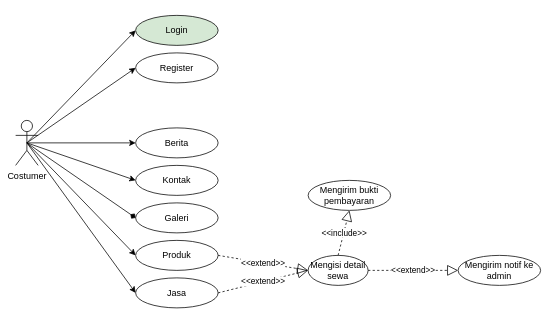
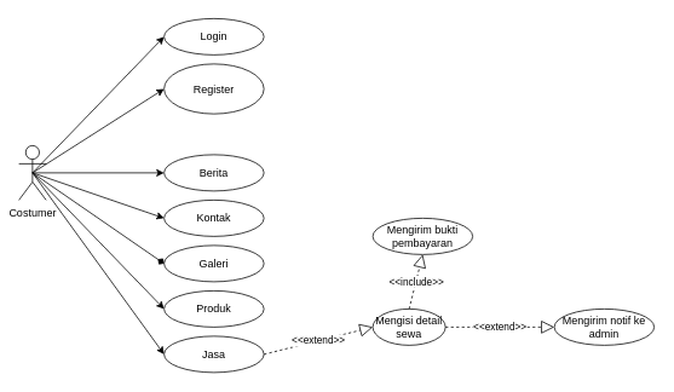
- <mxCell id="3" value="Login" style="ellipse;whiteSpace=wrap;html=1;fillColor=#d5e8d4;" parent="1" vertex="1"><mxGeometry x="180" y="20" width="110" height="40" as="geometry" /></mxCell>
+ <mxCell id="3" value="Login" style="ellipse;whiteSpace=wrap;html=1;" parent="1" vertex="1"><mxGeometry x="180" y="20" width="110" height="40" as="geometry" /></mxCell>
- <mxCell id="5" value="Register" style="ellipse;whiteSpace=wrap;html=1;" parent="1" vertex="1"><mxGeometry x="180" y="70" width="110" height="40" as="geometry" /></mxCell>
+ <mxCell id="5" value="Register" style="ellipse;whiteSpace=wrap;html=1;" parent="1" vertex="1"><mxGeometry x="180" y="70" width="110" height="55" as="geometry" /></mxCell>
- <mxCell id="20" value="&amp;lt;&amp;lt;extend&amp;gt;&amp;gt;" style="endArrow=block;dashed=1;endFill=0;endSize=12;html=1;exitX=1;exitY=0.5;exitDx=0;exitDy=0;entryX=0;entryY=0.5;entryDx=0;entryDy=0;" parent="1" source="9" target="7" edge="1"><mxGeometry width="160" relative="1" as="geometry"><mxPoint x="300" y="400" as="sourcePoint" /><mxPoint x="390" y="350" as="targetPoint" /></mxGeometry></mxCell>
